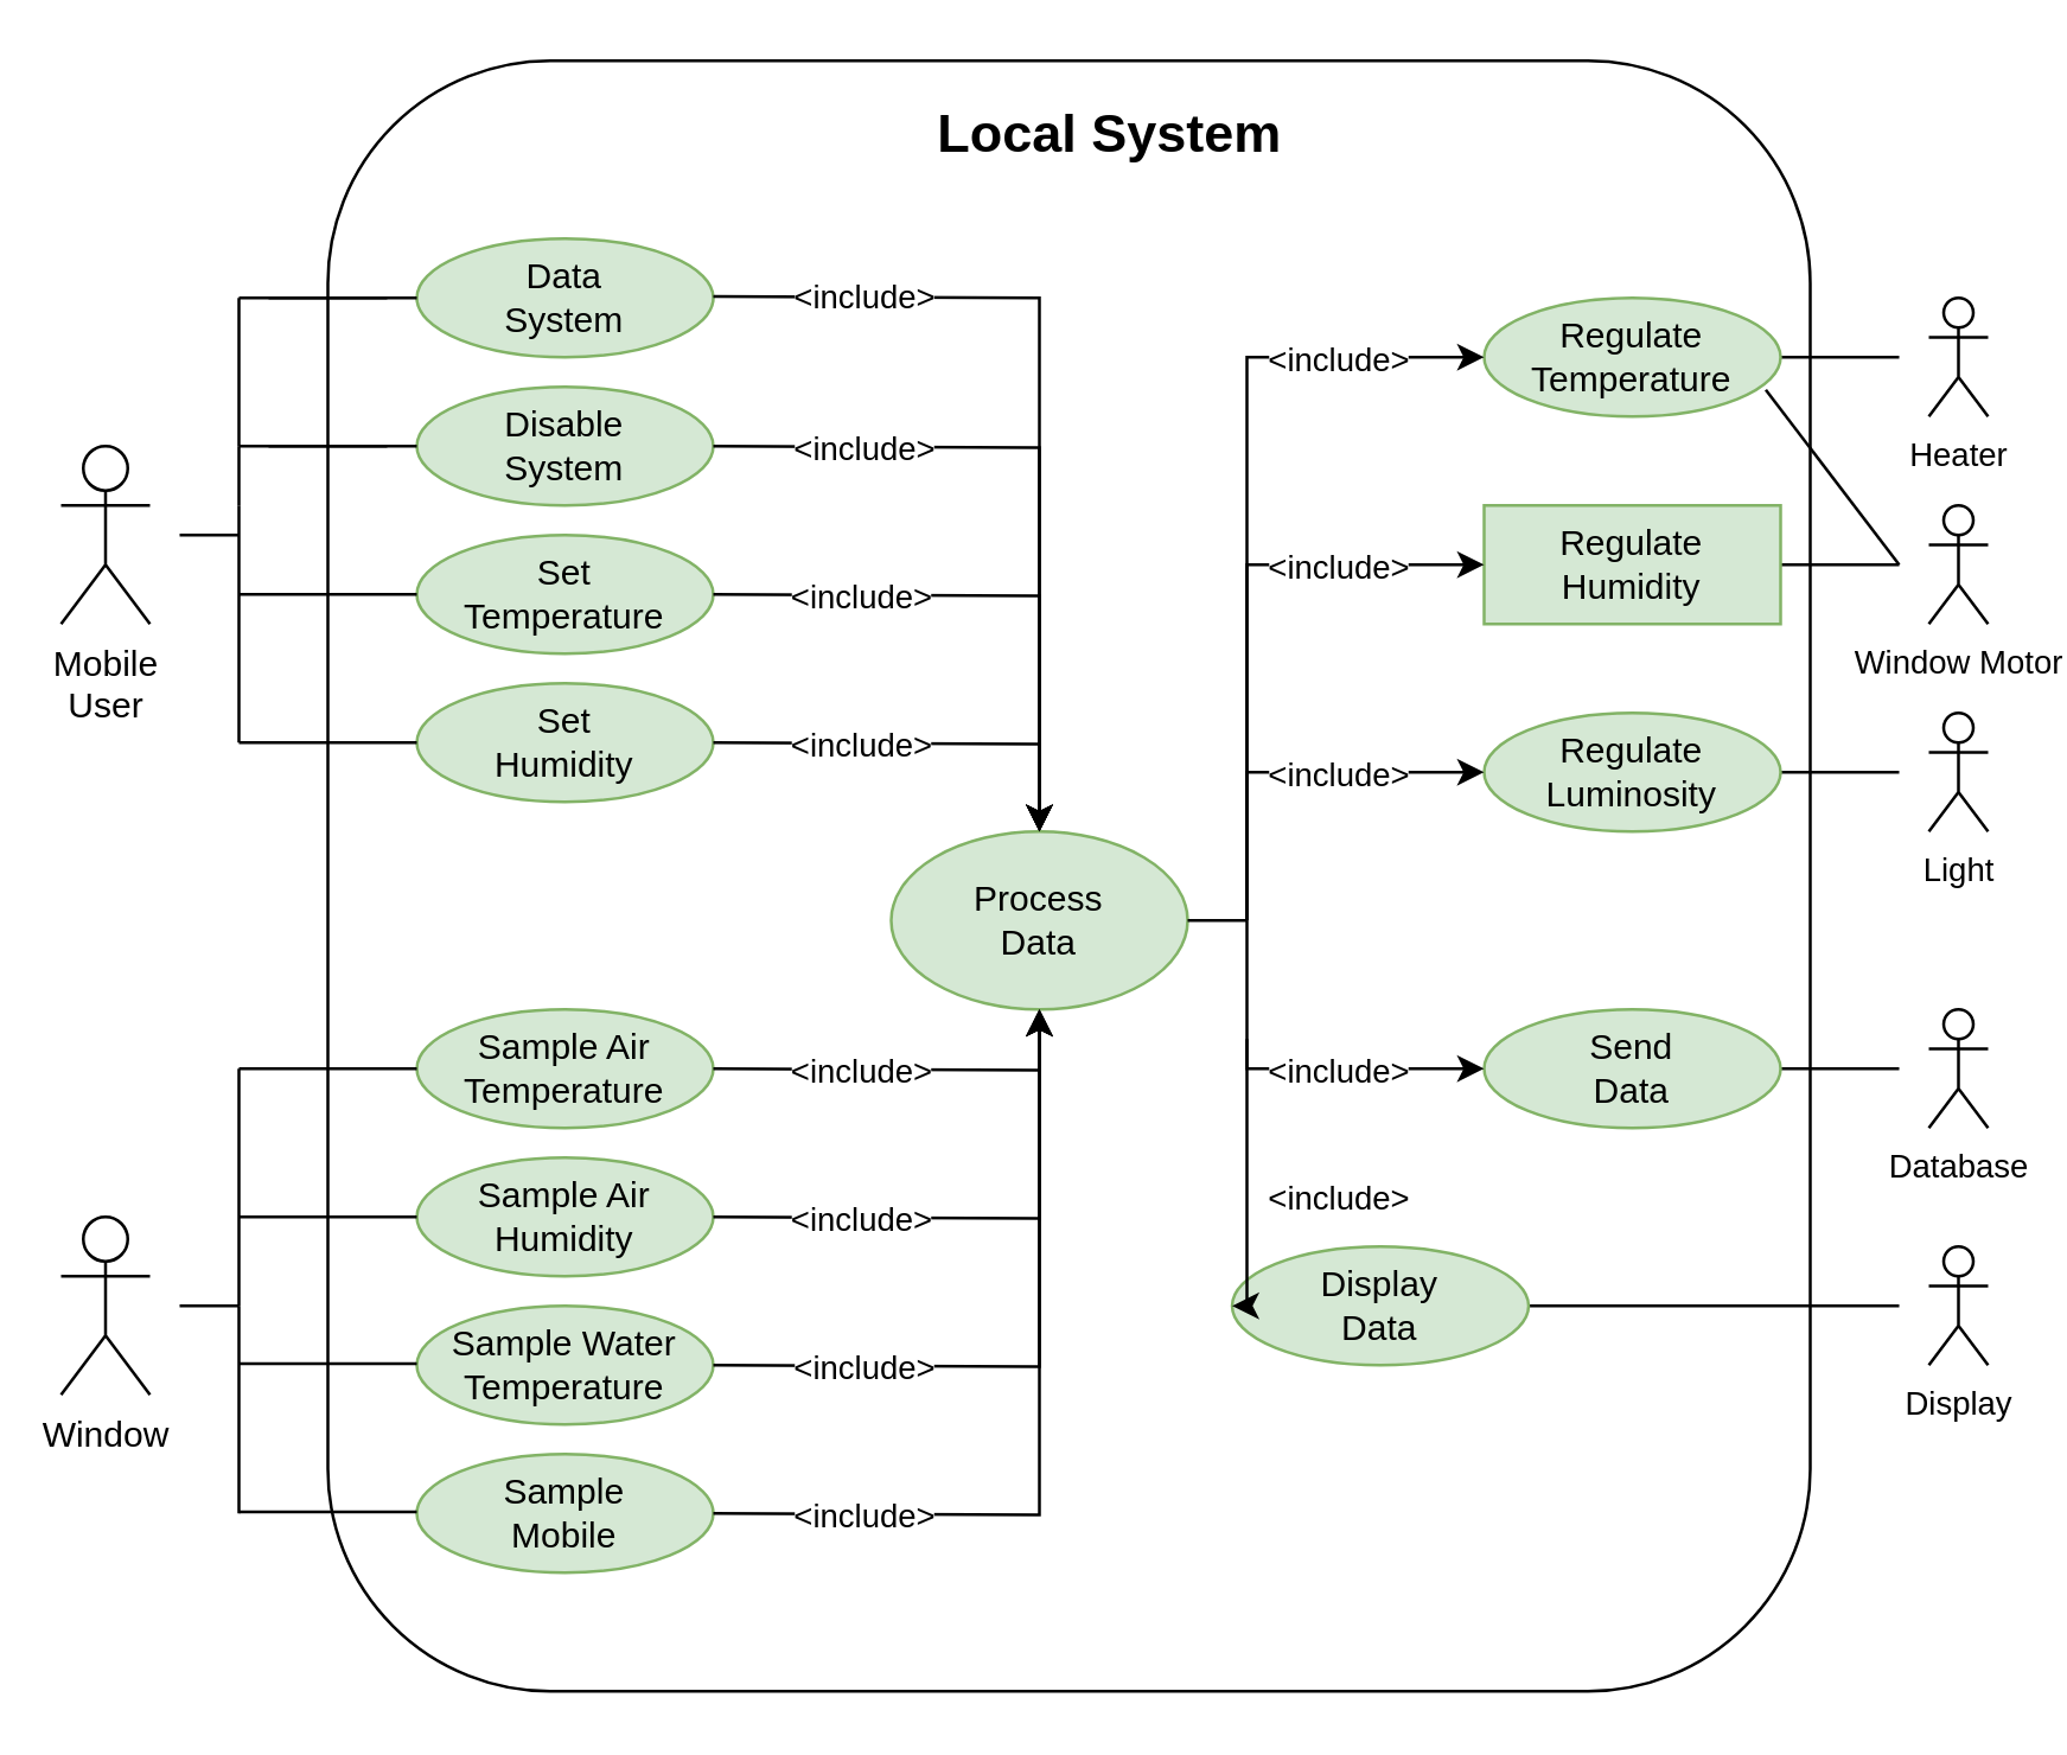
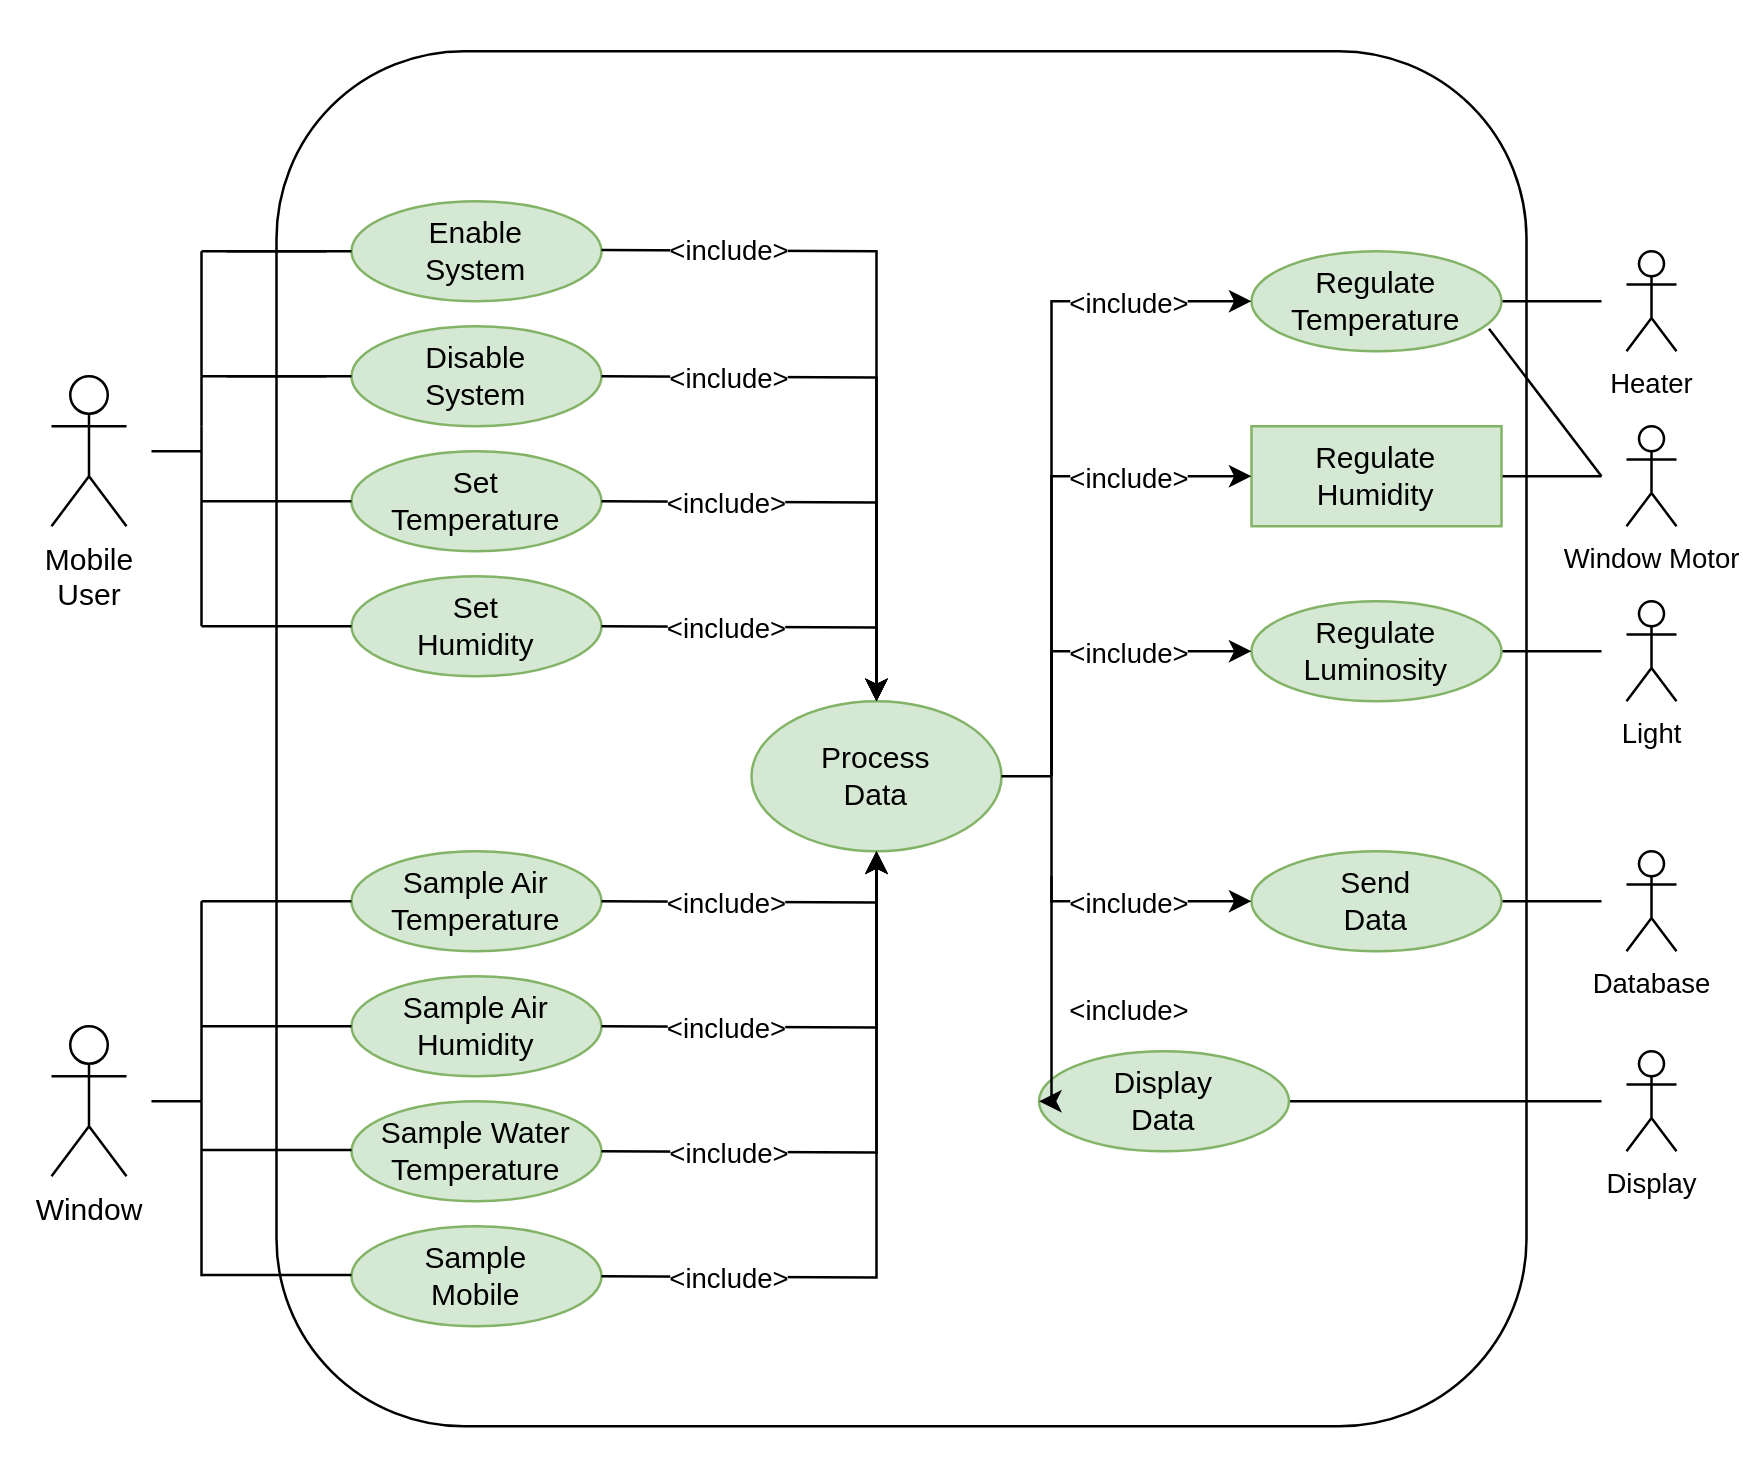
- <mxCell id="4" value="&lt;b style=&quot;font-size: 18px&quot;&gt;Local System&lt;/b&gt;" style="text;html=1;strokeColor=none;fillColor=none;align=center;verticalAlign=middle;whiteSpace=wrap;rounded=0;fontSize=18;" vertex="1" parent="1"><mxGeometry x="304" y="30" width="140" height="30" as="geometry" /></mxCell>
- <mxCell id="5" value="Data&lt;br&gt;System" style="ellipse;whiteSpace=wrap;html=1;fillColor=#d5e8d4;strokeColor=#82b366;" vertex="1" parent="1"><mxGeometry x="140" y="80" width="100" height="40" as="geometry" /></mxCell>
+ <mxCell id="5" value="Enable&lt;br&gt;System" style="ellipse;whiteSpace=wrap;html=1;fillColor=#d5e8d4;strokeColor=#82b366;" vertex="1" parent="1"><mxGeometry x="140" y="80" width="100" height="40" as="geometry" /></mxCell>
